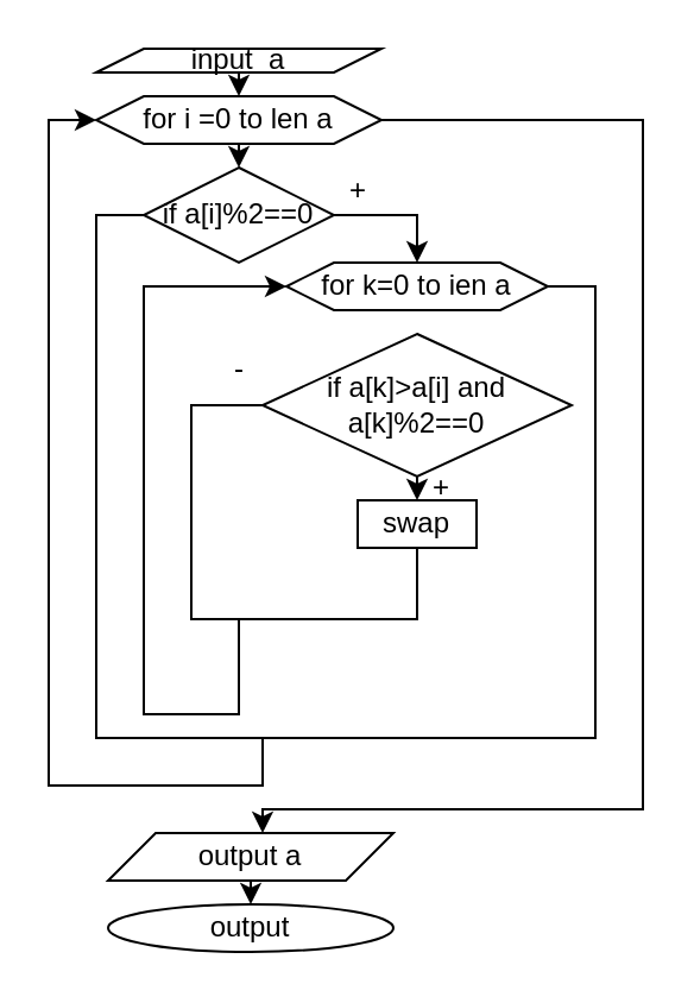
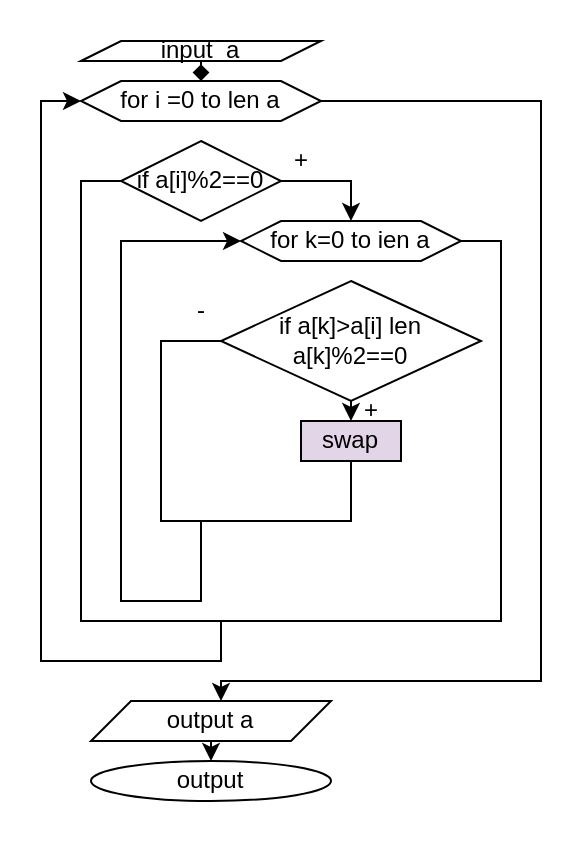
- <mxCell id="4" value="" style="endArrow=classic;html=1;rounded=0;exitX=0.5;exitY=1;exitDx=0;exitDy=0;entryX=0.5;entryY=0;entryDx=0;entryDy=0;" edge="1" parent="1" source="2" target="3"><mxGeometry width="50" height="50" relative="1" as="geometry"><mxPoint x="30" y="200" as="sourcePoint" /><mxPoint x="80" y="150" as="targetPoint" /></mxGeometry></mxCell>
+ <mxCell id="4" value="" style="endArrow=diamond;html=1;rounded=0;exitX=0.5;exitY=1;exitDx=0;exitDy=0;entryX=0.5;entryY=0;entryDx=0;entryDy=0;" edge="1" parent="1" source="2" target="3"><mxGeometry width="50" height="50" relative="1" as="geometry"><mxPoint x="30" y="200" as="sourcePoint" /><mxPoint x="80" y="150" as="targetPoint" /></mxGeometry></mxCell>
- <mxCell id="6" value="" style="endArrow=classic;html=1;rounded=0;exitX=0.5;exitY=1;exitDx=0;exitDy=0;entryX=0.5;entryY=0;entryDx=0;entryDy=0;" edge="1" parent="1" source="3" target="5"><mxGeometry width="50" height="50" relative="1" as="geometry"><mxPoint x="-20" y="130" as="sourcePoint" /><mxPoint x="30" y="80" as="targetPoint" /></mxGeometry></mxCell>
- <mxCell id="9" value="if a[k]&amp;gt;a[i] and a[k]%2==0" style="rhombus;whiteSpace=wrap;html=1;" vertex="1" parent="1"><mxGeometry x="110" y="140" width="130" height="60" as="geometry" /></mxCell>
+ <mxCell id="9" value="if a[k]&amp;gt;a[i] len a[k]%2==0" style="rhombus;whiteSpace=wrap;html=1;" vertex="1" parent="1"><mxGeometry x="110" y="140" width="130" height="60" as="geometry" /></mxCell>
- <mxCell id="10" value="swap" style="rounded=0;whiteSpace=wrap;html=1;" vertex="1" parent="1"><mxGeometry x="150" y="210" width="50" height="20" as="geometry" /></mxCell>
+ <mxCell id="10" value="swap" style="rounded=0;whiteSpace=wrap;html=1;fillColor=#e1d5e7;" vertex="1" parent="1"><mxGeometry x="150" y="210" width="50" height="20" as="geometry" /></mxCell>
